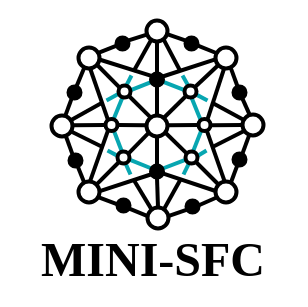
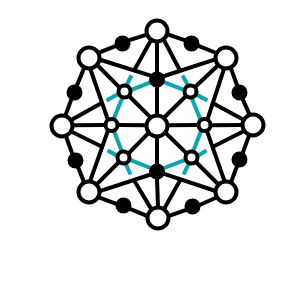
- <mxCell id="3" value="MINI-SFC" style="text;html=1;align=center;verticalAlign=middle;whiteSpace=wrap;rounded=0;fontFamily=Garamond;fontSize=48;fontStyle=1" parent="2" vertex="1"><mxGeometry y="212" width="266" height="53" as="geometry" /></mxCell>
